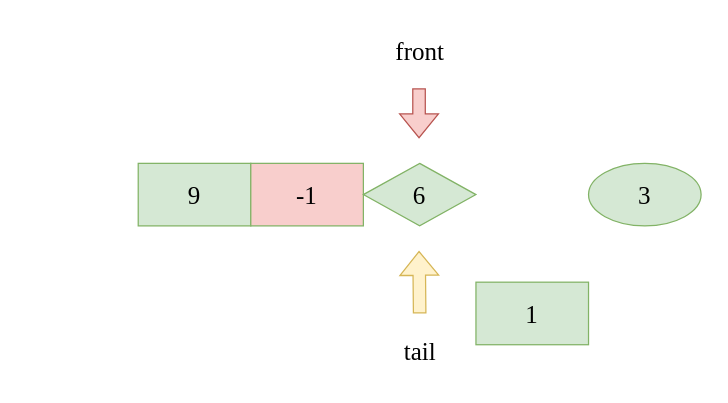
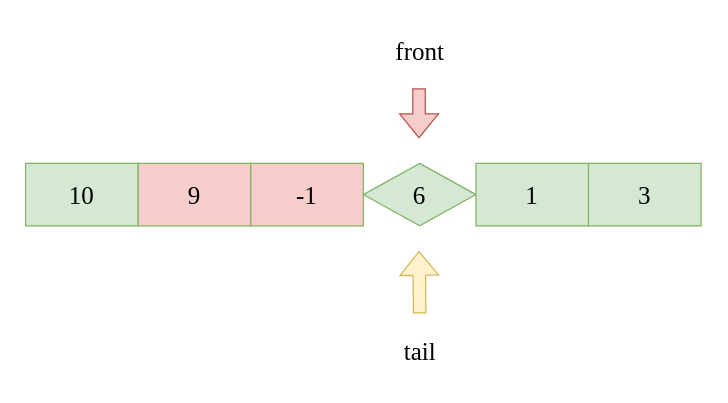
+ <mxCell id="2" value="10" style="rounded=0;whiteSpace=wrap;html=1;fontSize=20;fontFamily=Comic Sans MS;fillColor=#d5e8d4;strokeColor=#82b366;" parent="1" vertex="1"><mxGeometry x="20" y="130" width="90" height="50" as="geometry" /></mxCell>
- <mxCell id="3" value="9" style="rounded=0;whiteSpace=wrap;html=1;fontSize=20;fontFamily=Comic Sans MS;fillColor=#d5e8d4;strokeColor=#82b366;" parent="1" vertex="1"><mxGeometry x="110" y="130" width="90" height="50" as="geometry" /></mxCell>
+ <mxCell id="3" value="9" style="rounded=0;whiteSpace=wrap;html=1;fontSize=20;fontFamily=Comic Sans MS;fillColor=#f8cecc;strokeColor=#82b366;" parent="1" vertex="1"><mxGeometry x="110" y="130" width="90" height="50" as="geometry" /></mxCell>
- <mxCell id="7" value="3" style="ellipse;whiteSpace=wrap;html=1;fontSize=20;fontFamily=Comic Sans MS;fillColor=#d5e8d4;strokeColor=#82b366;" parent="1" vertex="1"><mxGeometry x="470" y="130" width="90" height="50" as="geometry" /></mxCell>
+ <mxCell id="7" value="3" style="rounded=0;whiteSpace=wrap;html=1;fontSize=20;fontFamily=Comic Sans MS;fillColor=#d5e8d4;strokeColor=#82b366;" parent="1" vertex="1"><mxGeometry x="470" y="130" width="90" height="50" as="geometry" /></mxCell>
- <mxCell id="6" value="1" style="rounded=0;whiteSpace=wrap;html=1;fontSize=20;fontFamily=Comic Sans MS;fillColor=#d5e8d4;strokeColor=#82b366;" parent="1" vertex="1"><mxGeometry x="380" y="225" width="90" height="50" as="geometry" /></mxCell>
+ <mxCell id="6" value="1" style="rounded=0;whiteSpace=wrap;html=1;fontSize=20;fontFamily=Comic Sans MS;fillColor=#d5e8d4;strokeColor=#82b366;" parent="1" vertex="1"><mxGeometry x="380" y="130" width="90" height="50" as="geometry" /></mxCell>
